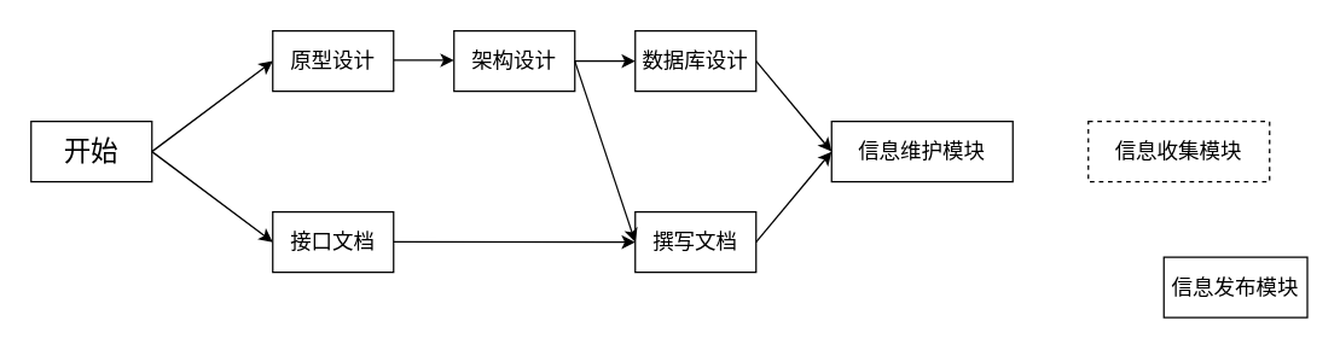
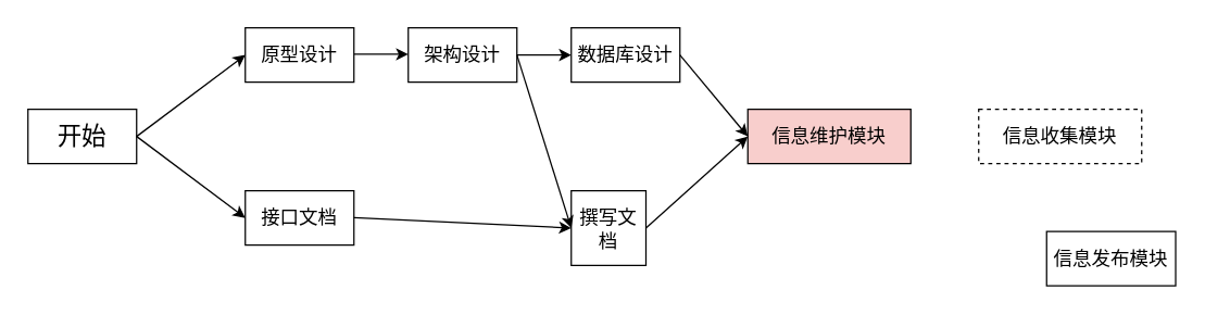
- <mxCell id="10" value="&lt;font style=&quot;font-size: 14px;&quot;&gt;信息维护模块&lt;/font&gt;" style="rounded=0;whiteSpace=wrap;html=1;" vertex="1" parent="1"><mxGeometry x="550" y="80" width="120" height="40" as="geometry" /></mxCell>
+ <mxCell id="10" value="&lt;font style=&quot;font-size: 14px;&quot;&gt;信息维护模块&lt;/font&gt;" style="rounded=0;whiteSpace=wrap;html=1;fillColor=#f8cecc;" vertex="1" parent="1"><mxGeometry x="550" y="80" width="120" height="40" as="geometry" /></mxCell>
- <mxCell id="6" value="&lt;span style=&quot;font-size: 14px;&quot;&gt;撰写文档&lt;/span&gt;" style="rounded=0;whiteSpace=wrap;html=1;" vertex="1" parent="1"><mxGeometry x="420" y="140" width="80" height="40" as="geometry" /></mxCell>
+ <mxCell id="6" value="&lt;span style=&quot;font-size: 14px;&quot;&gt;撰写文档&lt;/span&gt;" style="rounded=0;whiteSpace=wrap;html=1;" vertex="1" parent="1"><mxGeometry x="420" y="140" width="55" height="55" as="geometry" /></mxCell>
